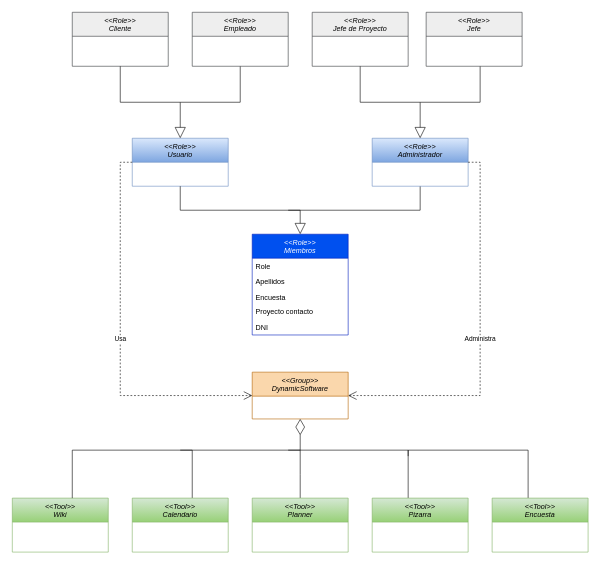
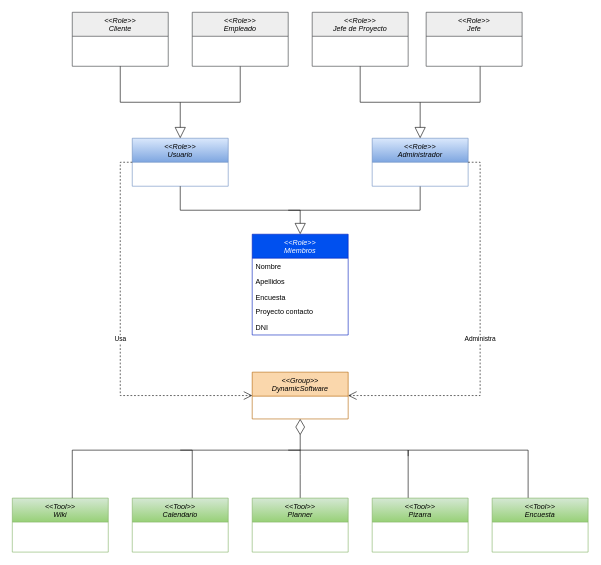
- <mxCell id="13" value="Role" style="text;align=left;verticalAlign=top;spacingLeft=4;spacingRight=4;overflow=hidden;rotatable=0;points=[[0,0.5],[1,0.5]];portConstraint=eastwest;" parent="12" vertex="1"><mxGeometry y="40" width="160" height="26" as="geometry" /></mxCell>
+ <mxCell id="13" value="Nombre" style="text;align=left;verticalAlign=top;spacingLeft=4;spacingRight=4;overflow=hidden;rotatable=0;points=[[0,0.5],[1,0.5]];portConstraint=eastwest;" parent="12" vertex="1"><mxGeometry y="40" width="160" height="26" as="geometry" /></mxCell>
